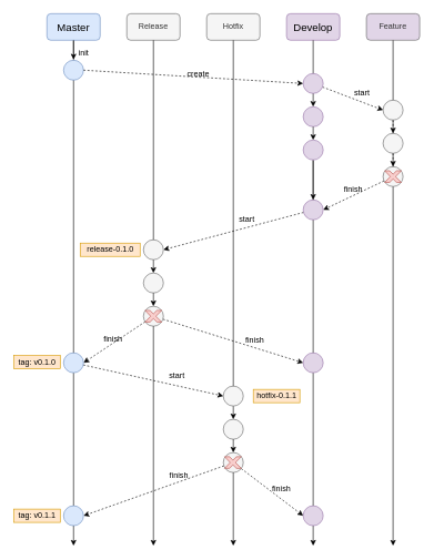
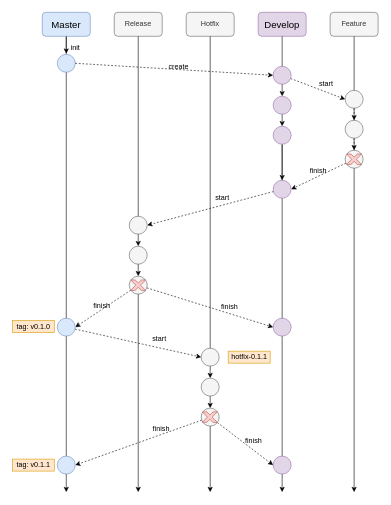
- <mxCell id="11" value="Feature" style="rounded=1;whiteSpace=wrap;html=1;fillColor=#e1d5e7;strokeColor=#666666;fontColor=#333333;fontSize=12;" parent="1" vertex="1"><mxGeometry x="550" y="20" width="80" height="40" as="geometry" /></mxCell>
+ <mxCell id="11" value="Feature" style="rounded=1;whiteSpace=wrap;html=1;fillColor=#f5f5f5;strokeColor=#666666;fontColor=#333333;fontSize=12;" parent="1" vertex="1"><mxGeometry x="550" y="20" width="80" height="40" as="geometry" /></mxCell>
- <mxCell id="38" value="release-0.1.0" style="text;html=1;align=center;verticalAlign=middle;resizable=0;points=[];;autosize=1;fillColor=#ffe6cc;strokeColor=#d79b00;" parent="1" vertex="1"><mxGeometry x="120" y="365" width="90" height="20" as="geometry" /></mxCell>
